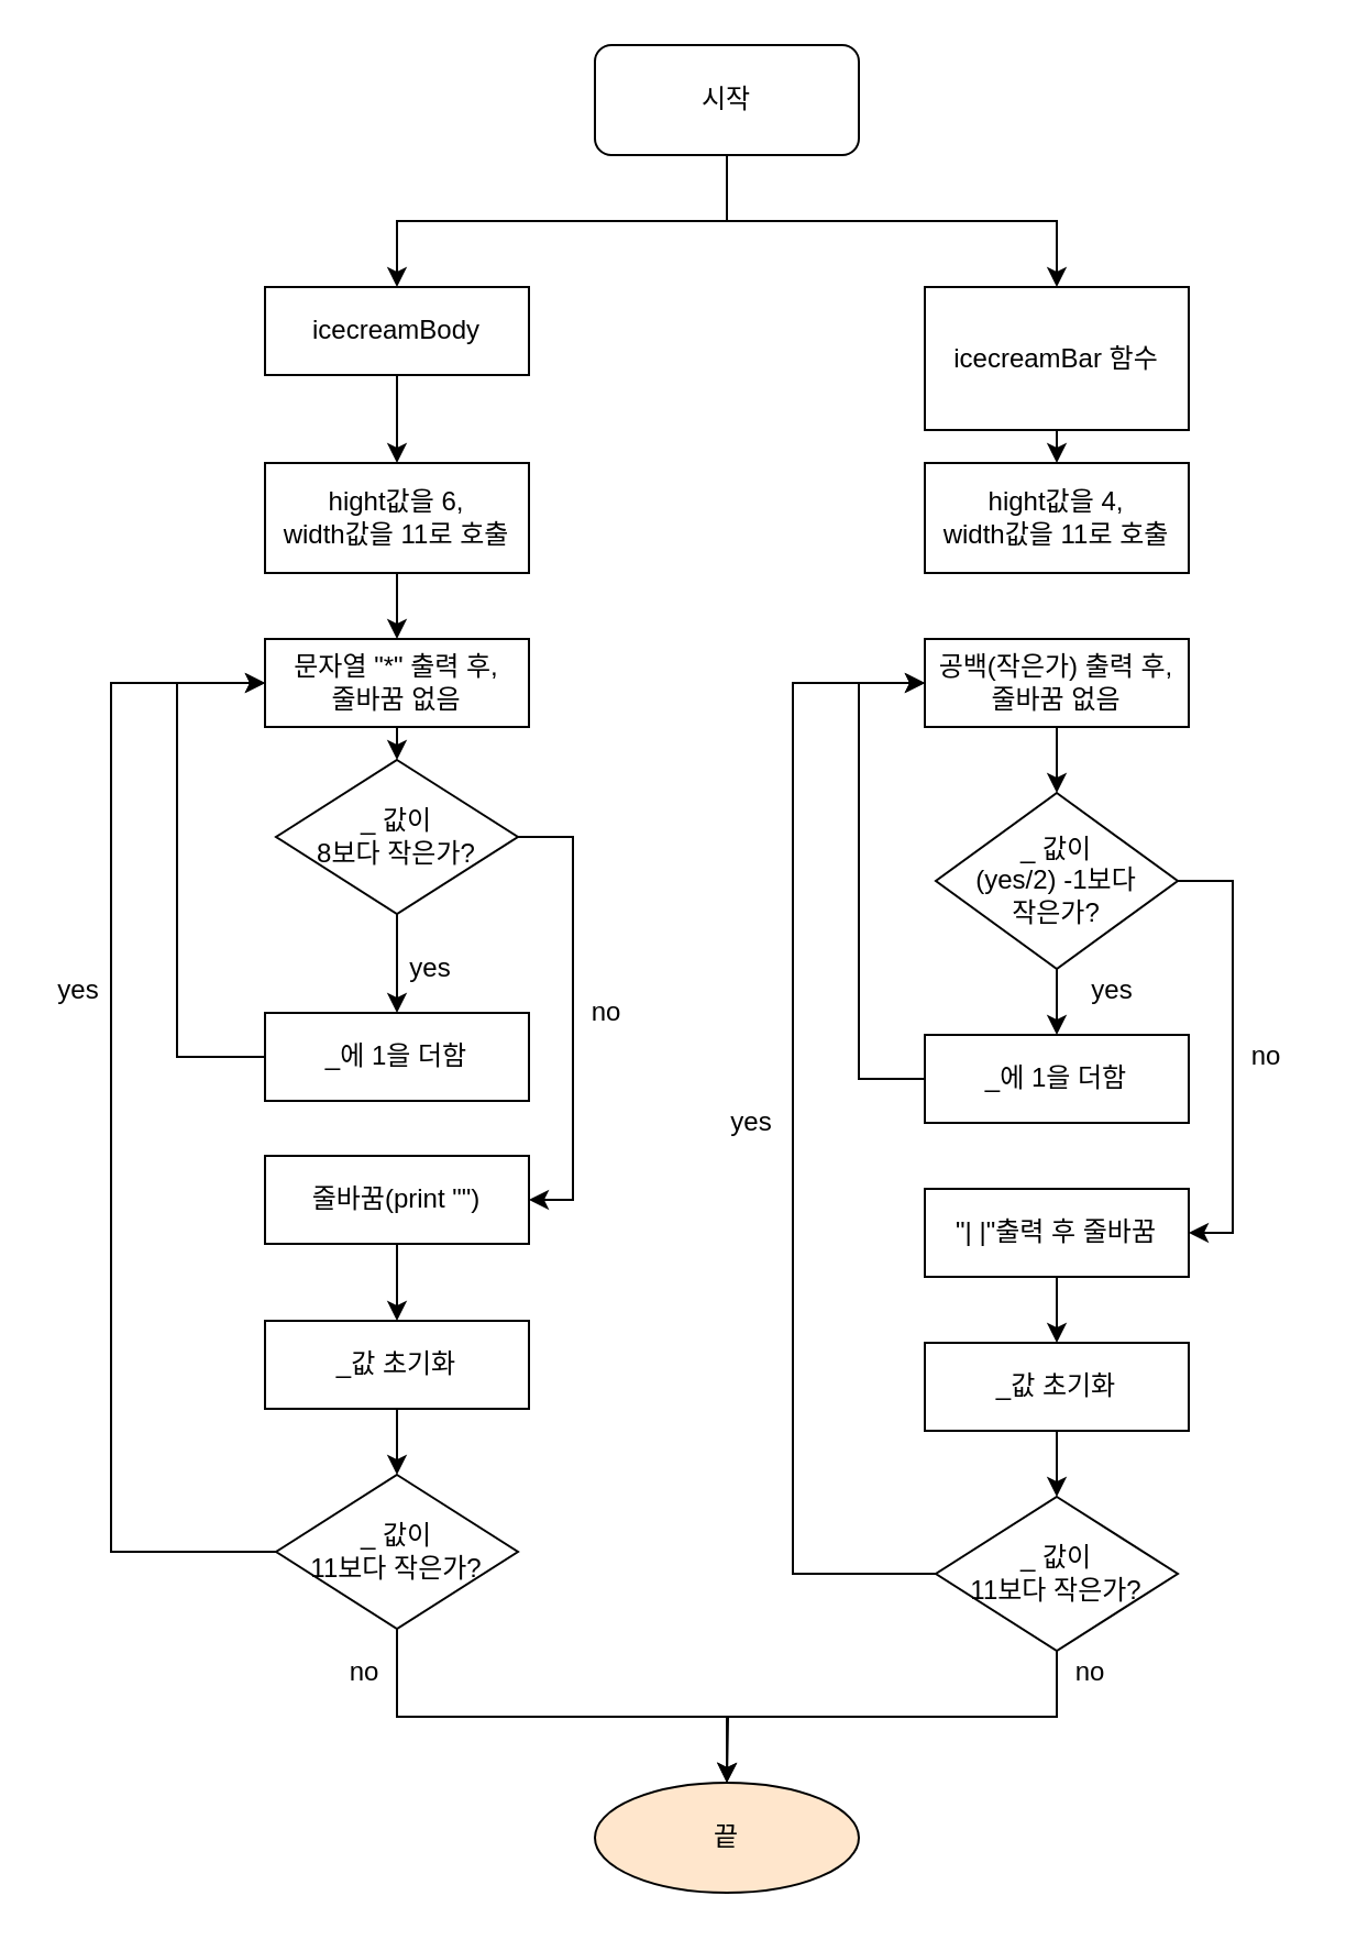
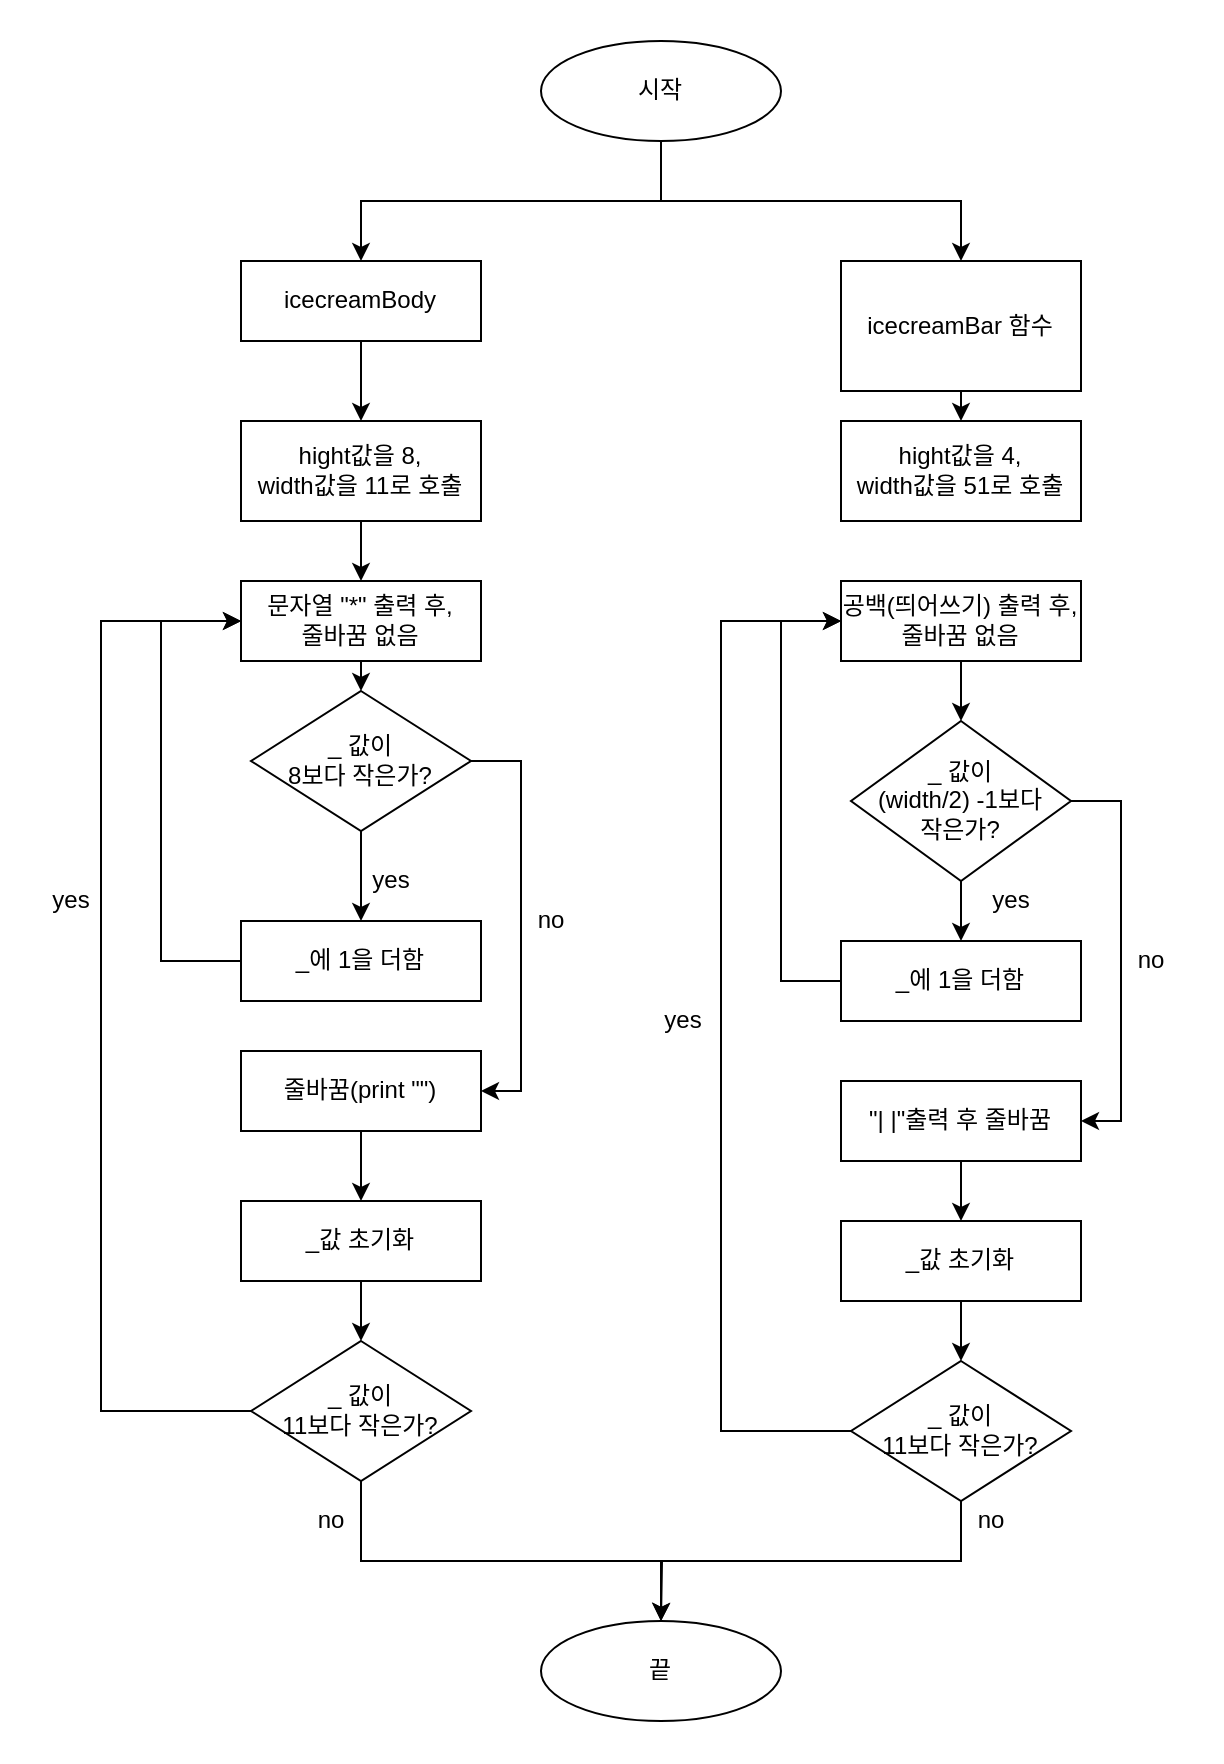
- <mxCell id="5" value="시작" style="whiteSpace=wrap;html=1;rounded=1;" vertex="1" parent="1"><mxGeometry x="270" y="20" width="120" height="50" as="geometry" /></mxCell>
+ <mxCell id="5" value="시작" style="ellipse;whiteSpace=wrap;html=1;" vertex="1" parent="1"><mxGeometry x="270" y="20" width="120" height="50" as="geometry" /></mxCell>
- <mxCell id="3" value="hight값을 6,&lt;br&gt;width값을 11로 호출" style="rounded=1;whiteSpace=wrap;html=1;fontSize=12;glass=0;strokeWidth=1;shadow=0;arcSize=0;" parent="1" vertex="1"><mxGeometry x="120" y="210" width="120" height="50" as="geometry" /></mxCell>
+ <mxCell id="3" value="hight값을 8,&lt;br&gt;width값을 11로 호출" style="rounded=1;whiteSpace=wrap;html=1;fontSize=12;glass=0;strokeWidth=1;shadow=0;arcSize=0;" parent="1" vertex="1"><mxGeometry x="120" y="210" width="120" height="50" as="geometry" /></mxCell>
- <mxCell id="14" value="hight값을 4,&lt;br&gt;width값을 11로 호출" style="rounded=1;whiteSpace=wrap;html=1;fontSize=12;glass=0;strokeWidth=1;shadow=0;arcSize=0;" vertex="1" parent="1"><mxGeometry x="420" y="210" width="120" height="50" as="geometry" /></mxCell>
+ <mxCell id="14" value="hight값을 4,&lt;br&gt;width값을 51로 호출" style="rounded=1;whiteSpace=wrap;html=1;fontSize=12;glass=0;strokeWidth=1;shadow=0;arcSize=0;" vertex="1" parent="1"><mxGeometry x="420" y="210" width="120" height="50" as="geometry" /></mxCell>
- <mxCell id="31" value="공백(작은가) 출력 후,&lt;br&gt;줄바꿈 없음" style="rounded=1;whiteSpace=wrap;html=1;fontSize=12;glass=0;strokeWidth=1;shadow=0;arcSize=0;" vertex="1" parent="1"><mxGeometry x="420" y="290" width="120" height="40" as="geometry" /></mxCell>
+ <mxCell id="31" value="공백(띄어쓰기) 출력 후,&lt;br&gt;줄바꿈 없음" style="rounded=1;whiteSpace=wrap;html=1;fontSize=12;glass=0;strokeWidth=1;shadow=0;arcSize=0;" vertex="1" parent="1"><mxGeometry x="420" y="290" width="120" height="40" as="geometry" /></mxCell>
- <mxCell id="34" value="_ 값이 &lt;br&gt;(yes/2) -1보다 &lt;br&gt;작은가?" style="rhombus;whiteSpace=wrap;html=1;strokeColor=default;fillColor=default;" vertex="1" parent="1"><mxGeometry x="425" y="360" width="110" height="80" as="geometry" /></mxCell>
+ <mxCell id="34" value="_ 값이 &lt;br&gt;(width/2) -1보다 &lt;br&gt;작은가?" style="rhombus;whiteSpace=wrap;html=1;strokeColor=default;fillColor=default;" vertex="1" parent="1"><mxGeometry x="425" y="360" width="110" height="80" as="geometry" /></mxCell>
- <mxCell id="47" value="끝" style="ellipse;whiteSpace=wrap;html=1;fillColor=#ffe6cc;" vertex="1" parent="1"><mxGeometry x="270" y="810" width="120" height="50" as="geometry" /></mxCell>
+ <mxCell id="47" value="끝" style="ellipse;whiteSpace=wrap;html=1;" vertex="1" parent="1"><mxGeometry x="270" y="810" width="120" height="50" as="geometry" /></mxCell>
